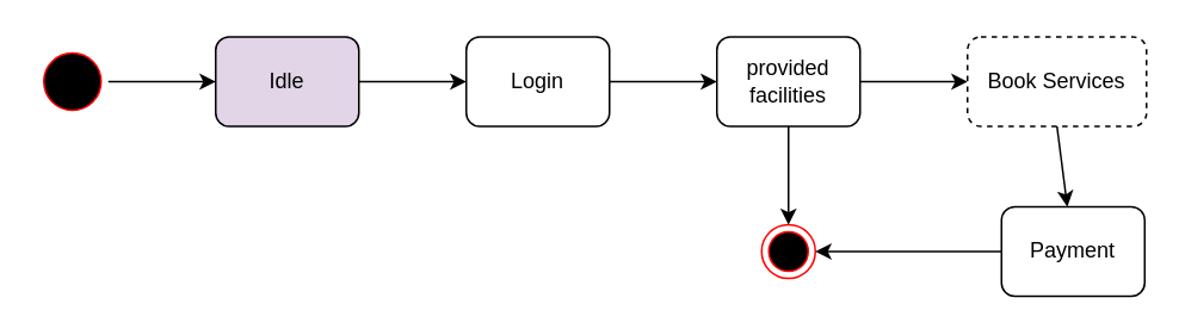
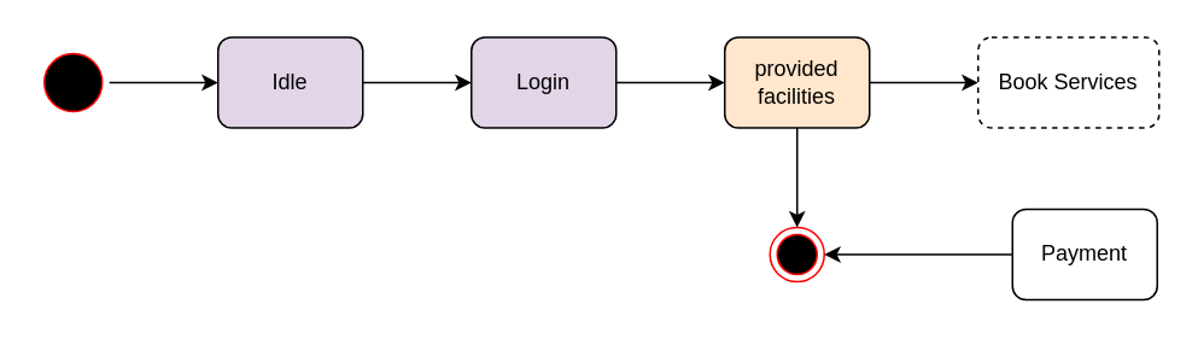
- <mxCell id="6" value="Login" style="rounded=1;whiteSpace=wrap;html=1;" parent="1" vertex="1"><mxGeometry x="260" y="20" width="80" height="50" as="geometry" /></mxCell>
+ <mxCell id="6" value="Login" style="rounded=1;whiteSpace=wrap;html=1;fillColor=#e1d5e7;" parent="1" vertex="1"><mxGeometry x="260" y="20" width="80" height="50" as="geometry" /></mxCell>
- <mxCell id="8" value="provided facilities" style="rounded=1;whiteSpace=wrap;html=1;" parent="1" vertex="1"><mxGeometry x="400" y="20" width="80" height="50" as="geometry" /></mxCell>
+ <mxCell id="8" value="provided facilities" style="rounded=1;whiteSpace=wrap;html=1;fillColor=#ffe6cc;" parent="1" vertex="1"><mxGeometry x="400" y="20" width="80" height="50" as="geometry" /></mxCell>
- <mxCell id="11" value="" style="endArrow=classic;html=1;rounded=0;exitX=0.5;exitY=1;exitDx=0;exitDy=0;" parent="1" source="10" target="12" edge="1"><mxGeometry width="50" height="50" relative="1" as="geometry"><mxPoint x="480" y="140" as="sourcePoint" /><mxPoint x="540" y="120" as="targetPoint" /></mxGeometry></mxCell>
